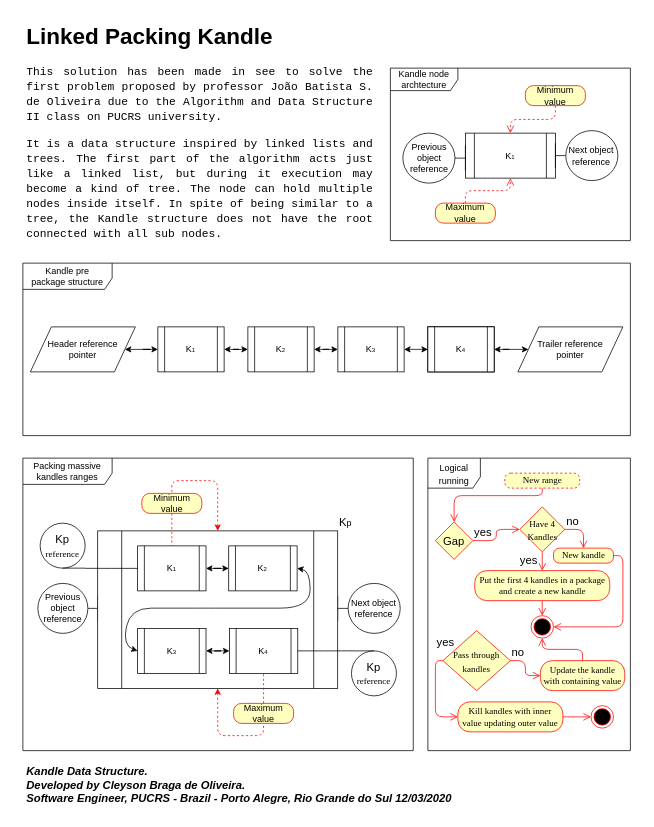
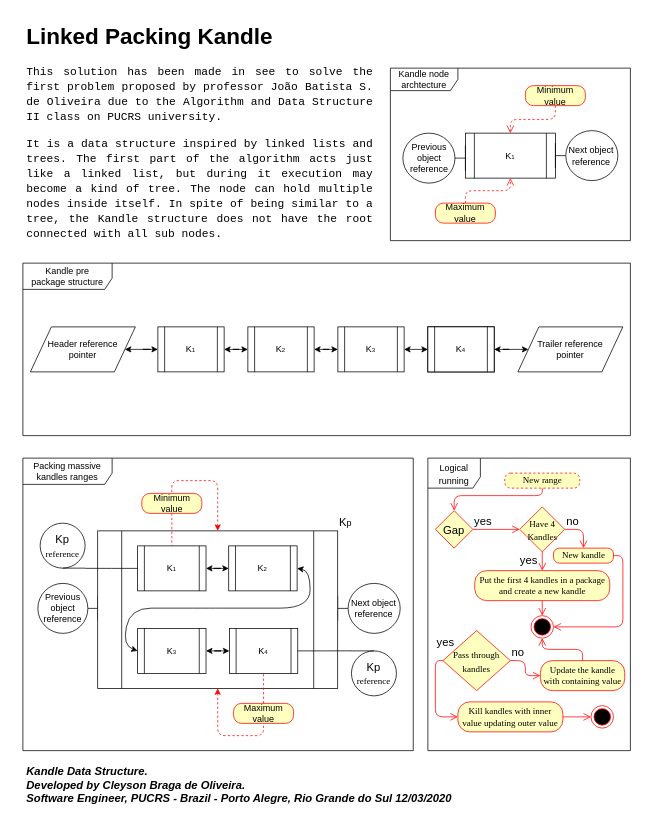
- <mxCell id="23" value="Gap" style="rhombus;whiteSpace=wrap;html=1;fillColor=#ffffc0;strokeColor=#ff0000;fontSize=15;" parent="19" vertex="1"><mxGeometry x="10" y="85" width="50" height="50" as="geometry" /></mxCell>
+ <mxCell id="23" value="Gap" style="rhombus;whiteSpace=wrap;html=1;fillColor=#ffffc0;strokeColor=#ff0000;fontSize=15;" parent="19" vertex="1"><mxGeometry x="10" y="70" width="50" height="50" as="geometry" /></mxCell>
